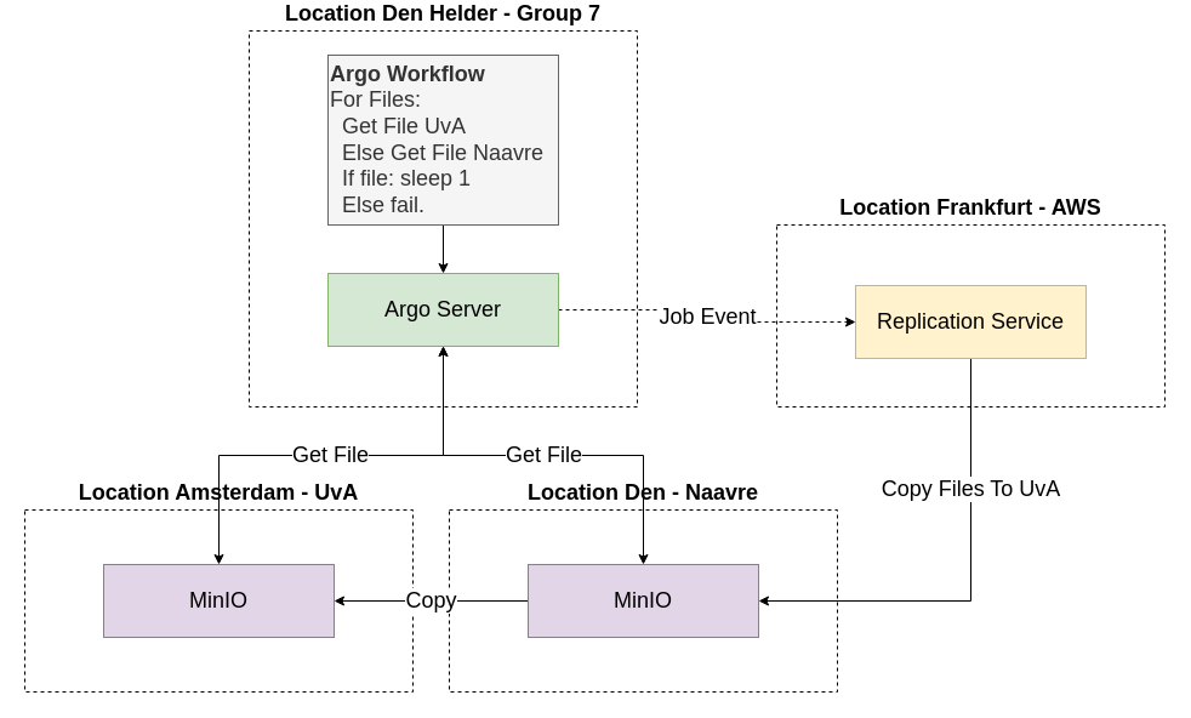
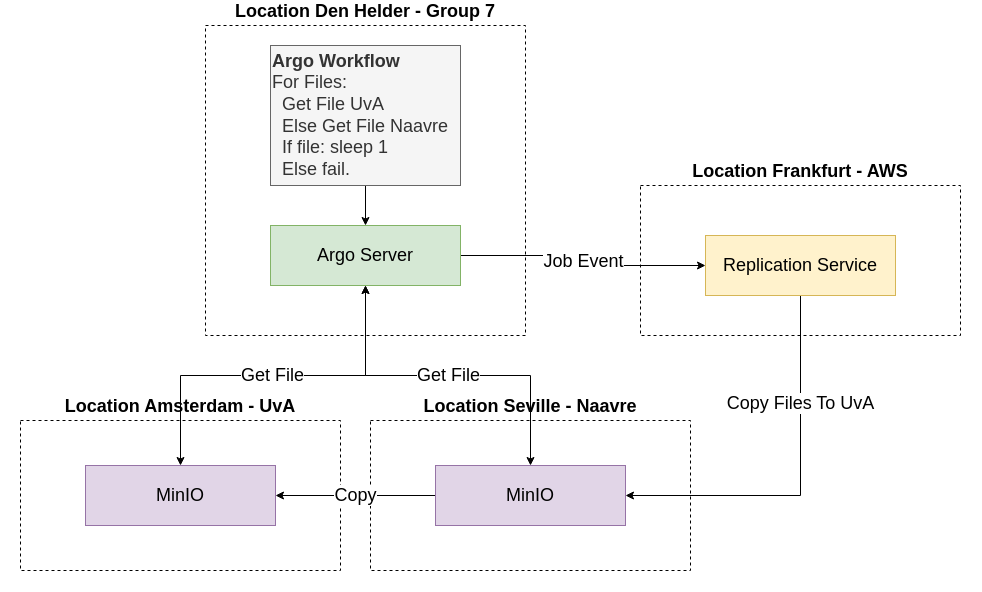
- <mxCell id="5" value="Job Event" style="edgeStyle=orthogonalEdgeStyle;rounded=0;orthogonalLoop=1;jettySize=auto;html=1;entryX=0;entryY=0.5;entryDx=0;entryDy=0;fontSize=18;dashed=1;" edge="1" parent="1" source="8" target="11"><mxGeometry relative="1" as="geometry" /></mxCell>
+ <mxCell id="5" value="Job Event" style="edgeStyle=orthogonalEdgeStyle;rounded=0;orthogonalLoop=1;jettySize=auto;html=1;entryX=0;entryY=0.5;entryDx=0;entryDy=0;fontSize=18;" edge="1" parent="1" source="8" target="11"><mxGeometry relative="1" as="geometry" /></mxCell>
- <mxCell id="12" value="Location Den - Naavre" style="rounded=0;whiteSpace=wrap;html=1;fillColor=none;dashed=1;verticalAlign=bottom;labelPosition=center;verticalLabelPosition=top;align=center;fontStyle=1;fontSize=18;" vertex="1" parent="1"><mxGeometry x="370" y="415" width="320" height="150" as="geometry" /></mxCell>
+ <mxCell id="12" value="Location Seville - Naavre" style="rounded=0;whiteSpace=wrap;html=1;fillColor=none;dashed=1;verticalAlign=bottom;labelPosition=center;verticalLabelPosition=top;align=center;fontStyle=1;fontSize=18;" vertex="1" parent="1"><mxGeometry x="370" y="415" width="320" height="150" as="geometry" /></mxCell>
